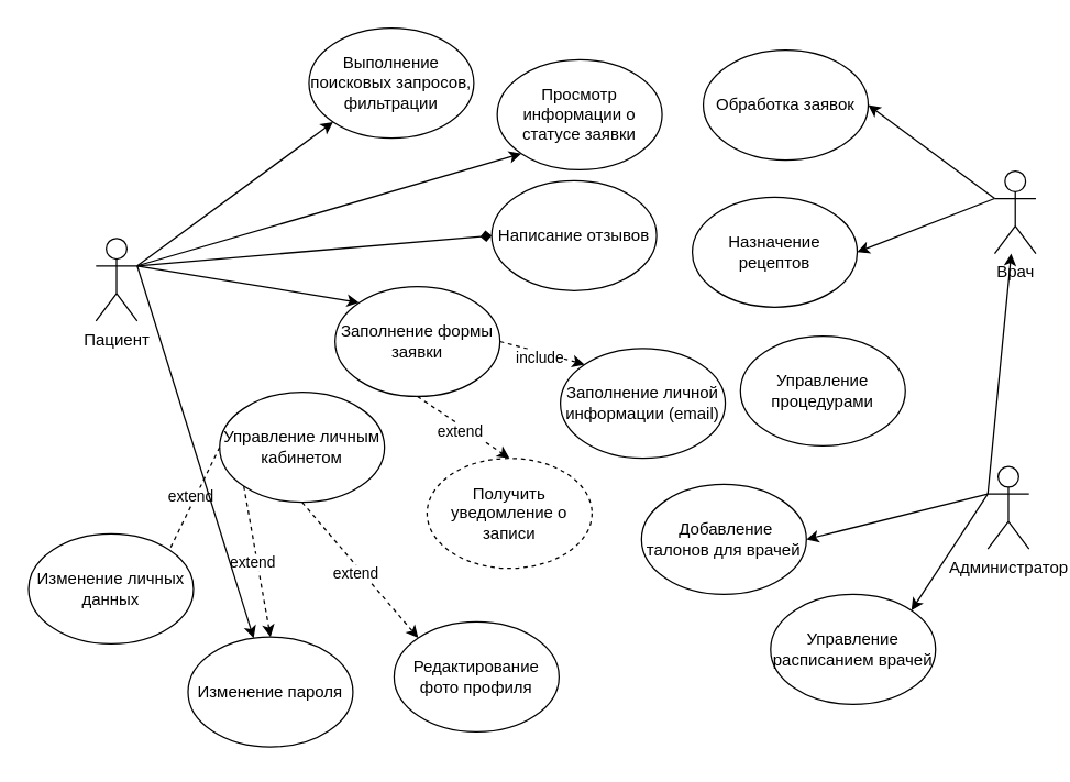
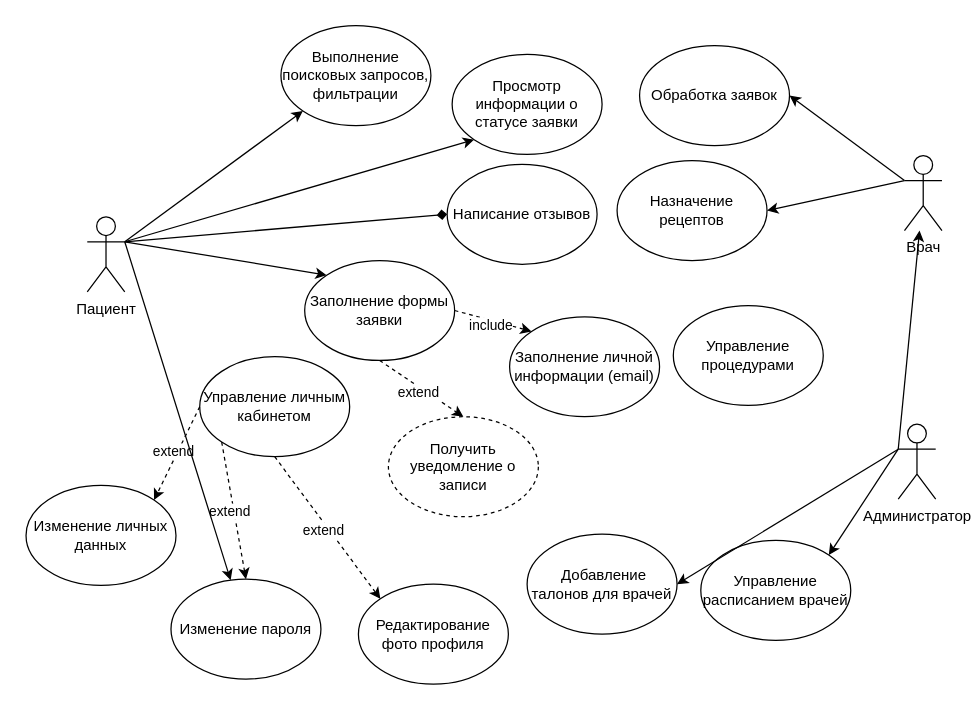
- <mxCell id="15" value="Назначение рецептов" style="ellipse;whiteSpace=wrap;html=1;" parent="1" vertex="1"><mxGeometry x="503" y="143" width="120" height="80" as="geometry" /></mxCell>
+ <mxCell id="15" value="Назначение рецептов" style="ellipse;whiteSpace=wrap;html=1;" parent="1" vertex="1"><mxGeometry x="493" y="128" width="120" height="80" as="geometry" /></mxCell>
- <mxCell id="9" value="&amp;nbsp;Добавление талонов для врачей" style="ellipse;whiteSpace=wrap;html=1;" parent="1" vertex="1"><mxGeometry x="466" y="352" width="120" height="80" as="geometry" /></mxCell>
+ <mxCell id="9" value="&amp;nbsp;Добавление талонов для врачей" style="ellipse;whiteSpace=wrap;html=1;" parent="1" vertex="1"><mxGeometry x="421" y="427" width="120" height="80" as="geometry" /></mxCell>
- <mxCell id="34" value="" style="endArrow=none;html=1;rounded=0;exitX=0;exitY=0.5;exitDx=0;exitDy=0;dashed=1;entryX=1;entryY=0;entryDx=0;entryDy=0;" edge="1" parent="1" source="29" target="31"><mxGeometry width="50" height="50" relative="1" as="geometry"><mxPoint x="811" y="635" as="sourcePoint" /><mxPoint x="761" y="675" as="targetPoint" /></mxGeometry></mxCell>
+ <mxCell id="34" value="" style="endArrow=classic;html=1;rounded=0;exitX=0;exitY=0.5;exitDx=0;exitDy=0;dashed=1;entryX=1;entryY=0;entryDx=0;entryDy=0;" edge="1" parent="1" source="29" target="31"><mxGeometry width="50" height="50" relative="1" as="geometry"><mxPoint x="811" y="635" as="sourcePoint" /><mxPoint x="761" y="675" as="targetPoint" /></mxGeometry></mxCell>
- <mxCell id="38" value="Редактирование фото профиля" style="ellipse;whiteSpace=wrap;html=1;" vertex="1" parent="1"><mxGeometry x="286" y="452" width="120" height="80" as="geometry" /></mxCell>
+ <mxCell id="38" value="Редактирование фото профиля" style="ellipse;whiteSpace=wrap;html=1;" vertex="1" parent="1"><mxGeometry x="286" y="467" width="120" height="80" as="geometry" /></mxCell>
